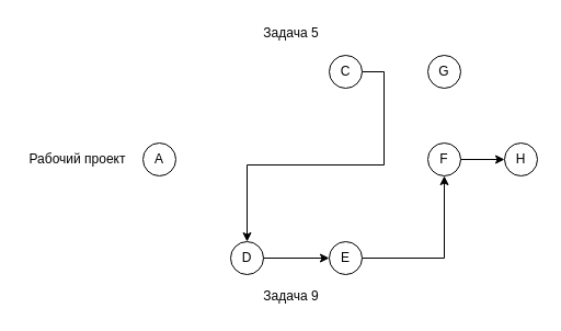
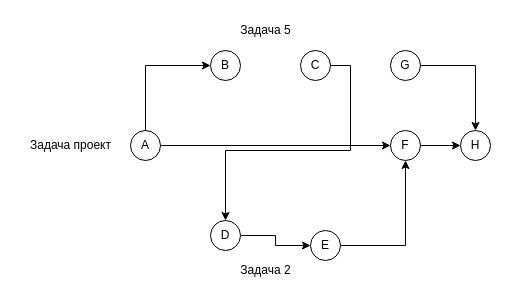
+ <mxCell id="11" value="B" style="ellipse;whiteSpace=wrap;html=1;aspect=fixed;" vertex="1" parent="1"><mxGeometry x="210" y="50" width="30" height="30" as="geometry" /></mxCell>
+ <mxCell id="14" style="edgeStyle=orthogonalEdgeStyle;rounded=0;orthogonalLoop=1;jettySize=auto;html=1;exitX=1;exitY=0.5;exitDx=0;exitDy=0;entryX=0.5;entryY=0;entryDx=0;entryDy=0;" edge="1" parent="1" source="15" target="19"><mxGeometry relative="1" as="geometry" /></mxCell>
+ <mxCell id="2" style="edgeStyle=orthogonalEdgeStyle;rounded=0;orthogonalLoop=1;jettySize=auto;html=1;exitX=0.5;exitY=0;exitDx=0;exitDy=0;entryX=0;entryY=0.5;entryDx=0;entryDy=0;" edge="1" parent="1" source="4" target="11"><mxGeometry relative="1" as="geometry" /></mxCell>
- <mxCell id="18" value="Рабочий проект&lt;br&gt;" style="text;html=1;align=center;verticalAlign=middle;resizable=0;points=[];autosize=1;" vertex="1" parent="1"><mxGeometry x="20" y="135" width="100" height="20" as="geometry" /></mxCell>
+ <mxCell id="18" value="Задача проект&lt;br&gt;" style="text;html=1;align=center;verticalAlign=middle;resizable=0;points=[];autosize=1;" vertex="1" parent="1"><mxGeometry x="20" y="135" width="100" height="20" as="geometry" /></mxCell>
+ <mxCell id="3" style="edgeStyle=orthogonalEdgeStyle;rounded=0;orthogonalLoop=1;jettySize=auto;html=1;exitX=1;exitY=0.5;exitDx=0;exitDy=0;entryX=0;entryY=0.5;entryDx=0;entryDy=0;" edge="1" parent="1" source="4" target="6"><mxGeometry relative="1" as="geometry" /></mxCell>
- <mxCell id="10" value="E" style="ellipse;whiteSpace=wrap;html=1;aspect=fixed;" vertex="1" parent="1"><mxGeometry x="300" y="220" width="30" height="30" as="geometry" /></mxCell>
+ <mxCell id="10" value="E" style="ellipse;whiteSpace=wrap;html=1;aspect=fixed;" vertex="1" parent="1"><mxGeometry x="310" y="230" width="30" height="30" as="geometry" /></mxCell>
- <mxCell id="17" value="Задача 9" style="text;html=1;align=center;verticalAlign=middle;resizable=0;points=[];autosize=1;" vertex="1" parent="1"><mxGeometry x="230" y="260" width="70" height="20" as="geometry" /></mxCell>
+ <mxCell id="17" value="Задача 2" style="text;html=1;align=center;verticalAlign=middle;resizable=0;points=[];autosize=1;" vertex="1" parent="1"><mxGeometry x="230" y="260" width="70" height="20" as="geometry" /></mxCell>
